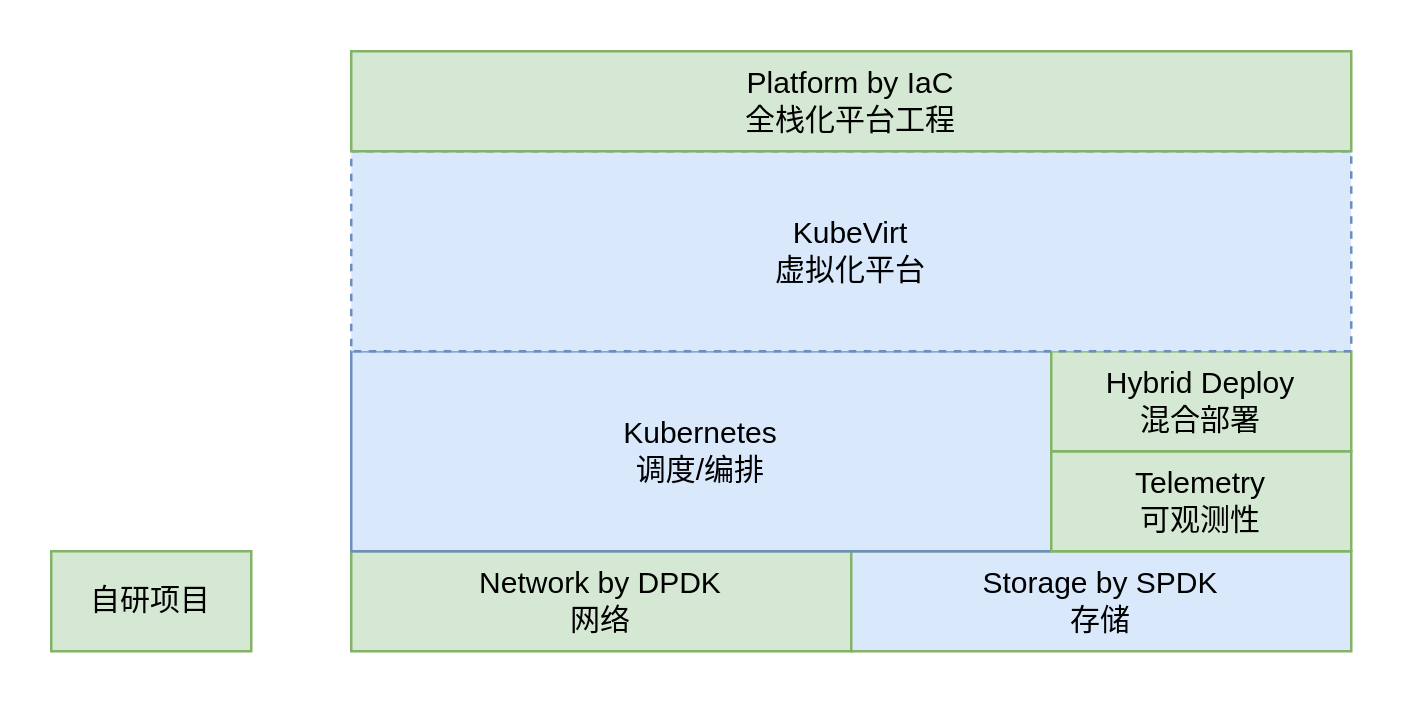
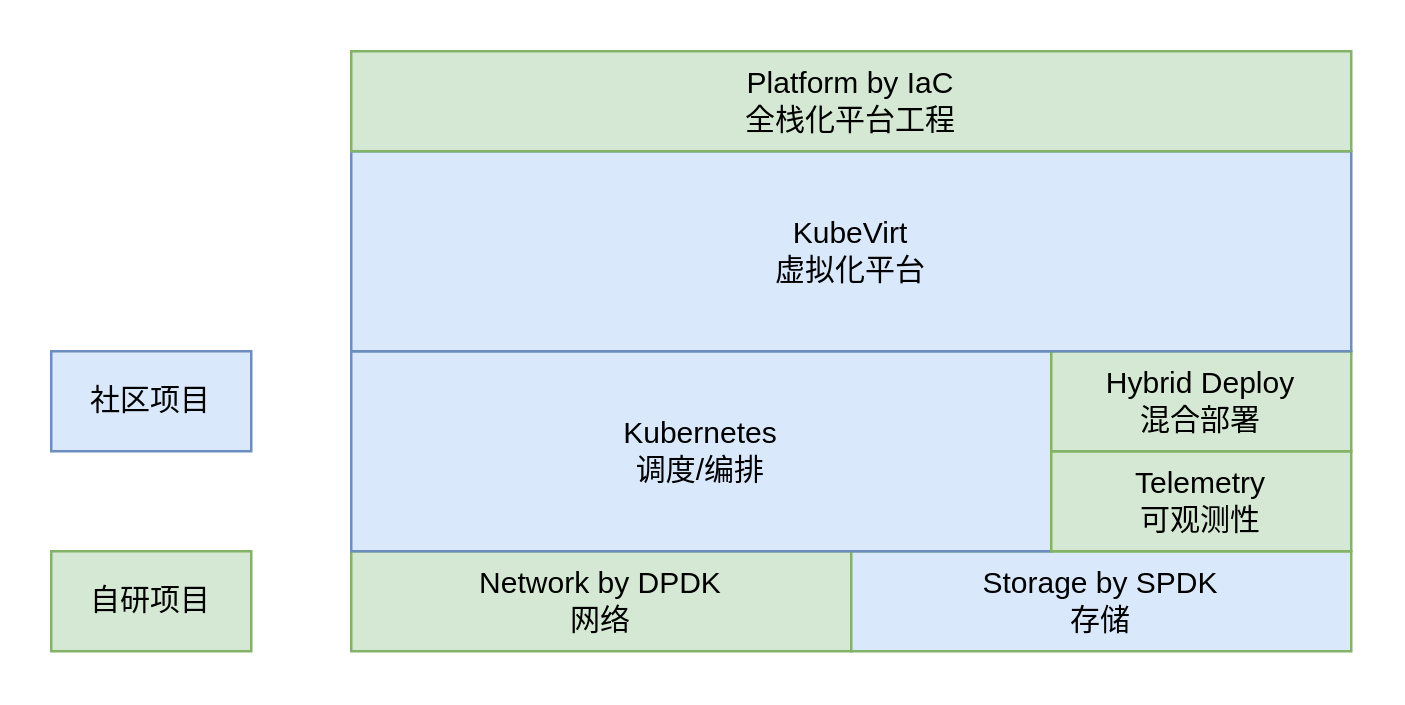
- <mxCell id="7" value="KubeVirt&lt;br&gt;虚拟化平台" style="rounded=0;whiteSpace=wrap;html=1;fillColor=#dae8fc;strokeColor=#6c8ebf;dashed=1;" parent="1" vertex="1"><mxGeometry x="140" y="60" width="400" height="80" as="geometry" /></mxCell>
+ <mxCell id="7" value="KubeVirt&lt;br&gt;虚拟化平台" style="rounded=0;whiteSpace=wrap;html=1;fillColor=#dae8fc;strokeColor=#6c8ebf;" parent="1" vertex="1"><mxGeometry x="140" y="60" width="400" height="80" as="geometry" /></mxCell>
+ <mxCell id="8" value="社区项目" style="rounded=0;whiteSpace=wrap;html=1;fillColor=#dae8fc;strokeColor=#6c8ebf;" parent="1" vertex="1"><mxGeometry x="20" y="140" width="80" height="40" as="geometry" /></mxCell>
